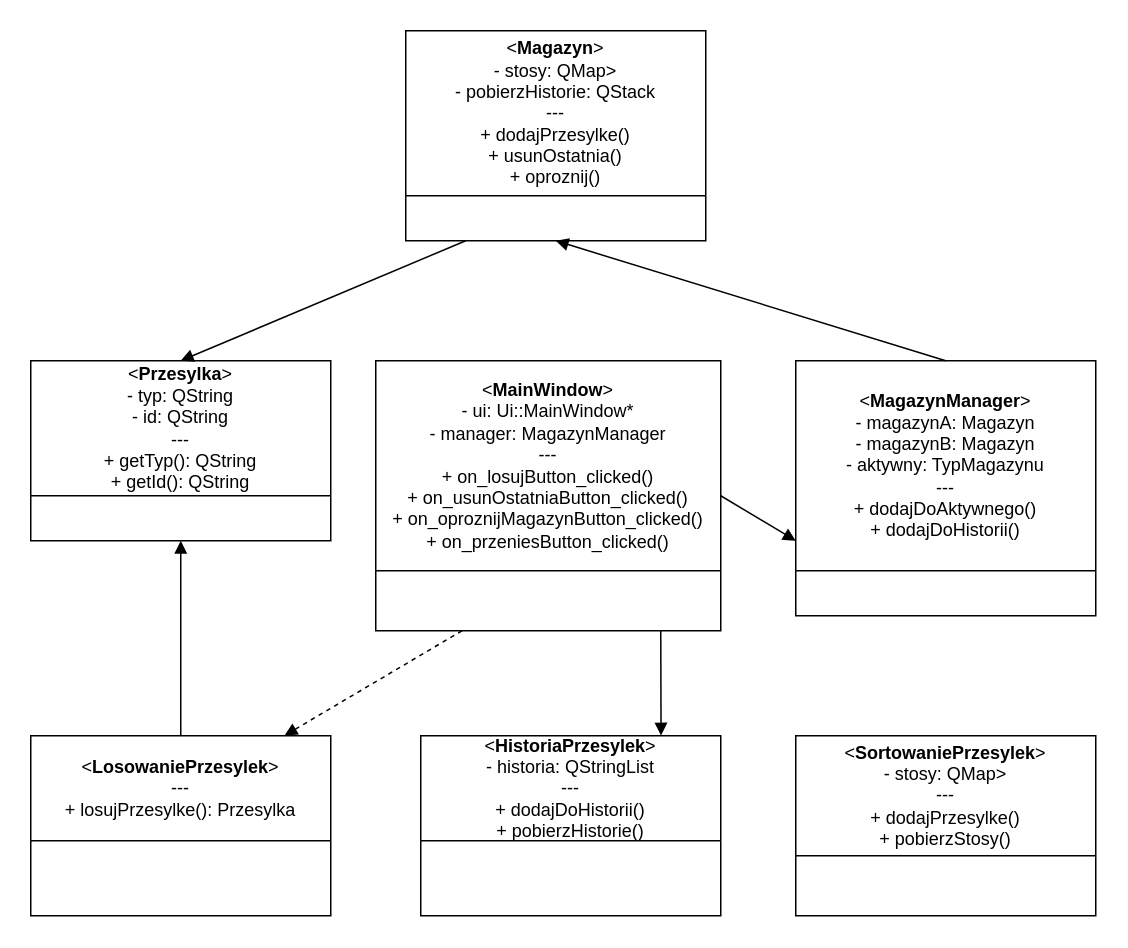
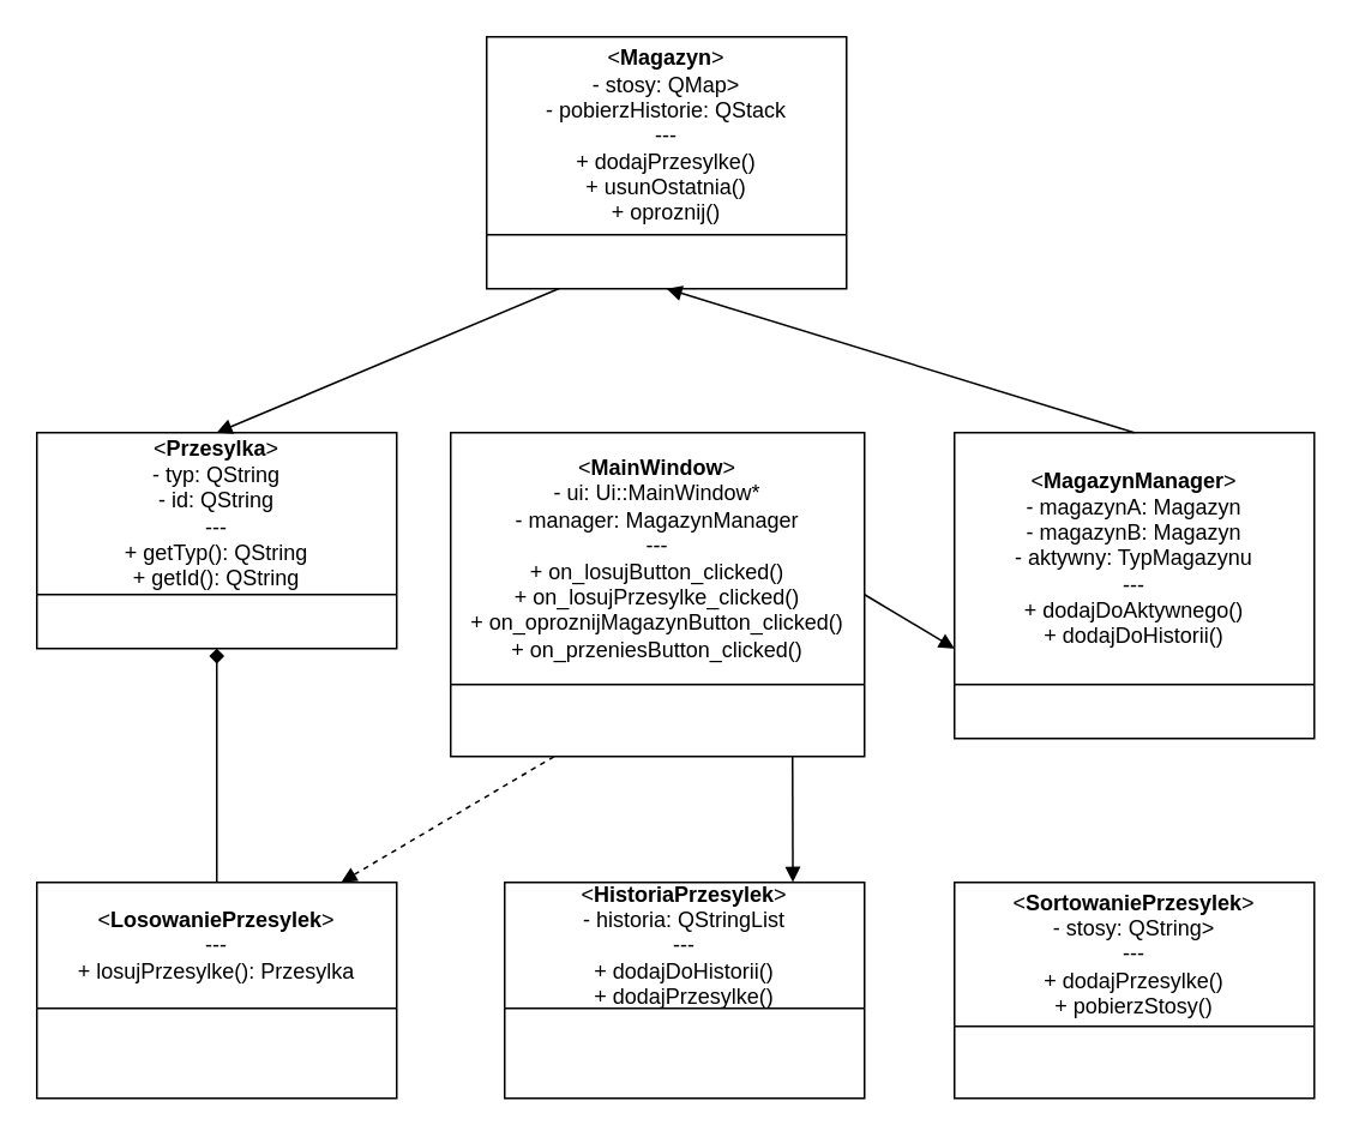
- <mxCell id="8" value="&lt;&lt;b&gt;MainWindow&lt;/b&gt;&gt;&#10;- ui: Ui::MainWindow*&#10;- manager: MagazynManager&#10;---&#10;+ on_losujButton_clicked()&#10;+ on_usunOstatniaButton_clicked()&#10;+ on_oproznijMagazynButton_clicked()&#10;+ on_przeniesButton_clicked()" style="shape=swimlane;html=1;whiteSpace=wrap;startSize=140;" parent="1" vertex="1"><mxGeometry x="250" y="240" width="230" height="180" as="geometry" /></mxCell>
+ <mxCell id="8" value="&lt;&lt;b&gt;MainWindow&lt;/b&gt;&gt;&#10;- ui: Ui::MainWindow*&#10;- manager: MagazynManager&#10;---&#10;+ on_losujButton_clicked()&#10;+ on_losujPrzesylke_clicked()&#10;+ on_oproznijMagazynButton_clicked()&#10;+ on_przeniesButton_clicked()" style="shape=swimlane;html=1;whiteSpace=wrap;startSize=140;" parent="1" vertex="1"><mxGeometry x="250" y="240" width="230" height="180" as="geometry" /></mxCell>
- <mxCell id="12" style="endArrow=block;html=1;exitX=0.5;exitY=0;exitDx=0;exitDy=0;entryX=0.5;entryY=1;entryDx=0;entryDy=0;" parent="1" source="6" target="2" edge="1"><mxGeometry relative="1" as="geometry"><mxPoint x="120" y="420" as="targetPoint" /></mxGeometry></mxCell>
+ <mxCell id="12" style="endArrow=diamond;html=1;exitX=0.5;exitY=0;exitDx=0;exitDy=0;entryX=0.5;entryY=1;entryDx=0;entryDy=0;" parent="1" source="6" target="2" edge="1"><mxGeometry relative="1" as="geometry"><mxPoint x="120" y="420" as="targetPoint" /></mxGeometry></mxCell>
- <mxCell id="5" value="&lt;&lt;b&gt;HistoriaPrzesylek&lt;/b&gt;&gt;&#10;- historia: QStringList&#10;---&#10;+ dodajDoHistorii()&#10;+ pobierzHistorie()" style="shape=swimlane;html=1;whiteSpace=wrap;startSize=70;" parent="1" vertex="1"><mxGeometry x="280" y="490" width="200" height="120" as="geometry" /></mxCell>
+ <mxCell id="5" value="&lt;&lt;b&gt;HistoriaPrzesylek&lt;/b&gt;&gt;&#10;- historia: QStringList&#10;---&#10;+ dodajDoHistorii()&#10;+ dodajPrzesylke()" style="shape=swimlane;html=1;whiteSpace=wrap;startSize=70;" parent="1" vertex="1"><mxGeometry x="280" y="490" width="200" height="120" as="geometry" /></mxCell>
- <mxCell id="7" value="&lt;&lt;b&gt;SortowaniePrzesylek&lt;/b&gt;&gt;&#10;- stosy: QMap&lt;QString, QStack&lt;QString&gt;&gt;&#10;---&#10;+ dodajPrzesylke()&#10;+ pobierzStosy()" style="shape=swimlane;html=1;whiteSpace=wrap;startSize=80;" parent="1" vertex="1"><mxGeometry x="530" y="490" width="200" height="120" as="geometry" /></mxCell>
+ <mxCell id="7" value="&lt;&lt;b&gt;SortowaniePrzesylek&lt;/b&gt;&gt;&#10;- stosy: QString&lt;QString, QStack&lt;QString&gt;&gt;&#10;---&#10;+ dodajPrzesylke()&#10;+ pobierzStosy()" style="shape=swimlane;html=1;whiteSpace=wrap;startSize=80;" parent="1" vertex="1"><mxGeometry x="530" y="490" width="200" height="120" as="geometry" /></mxCell>
